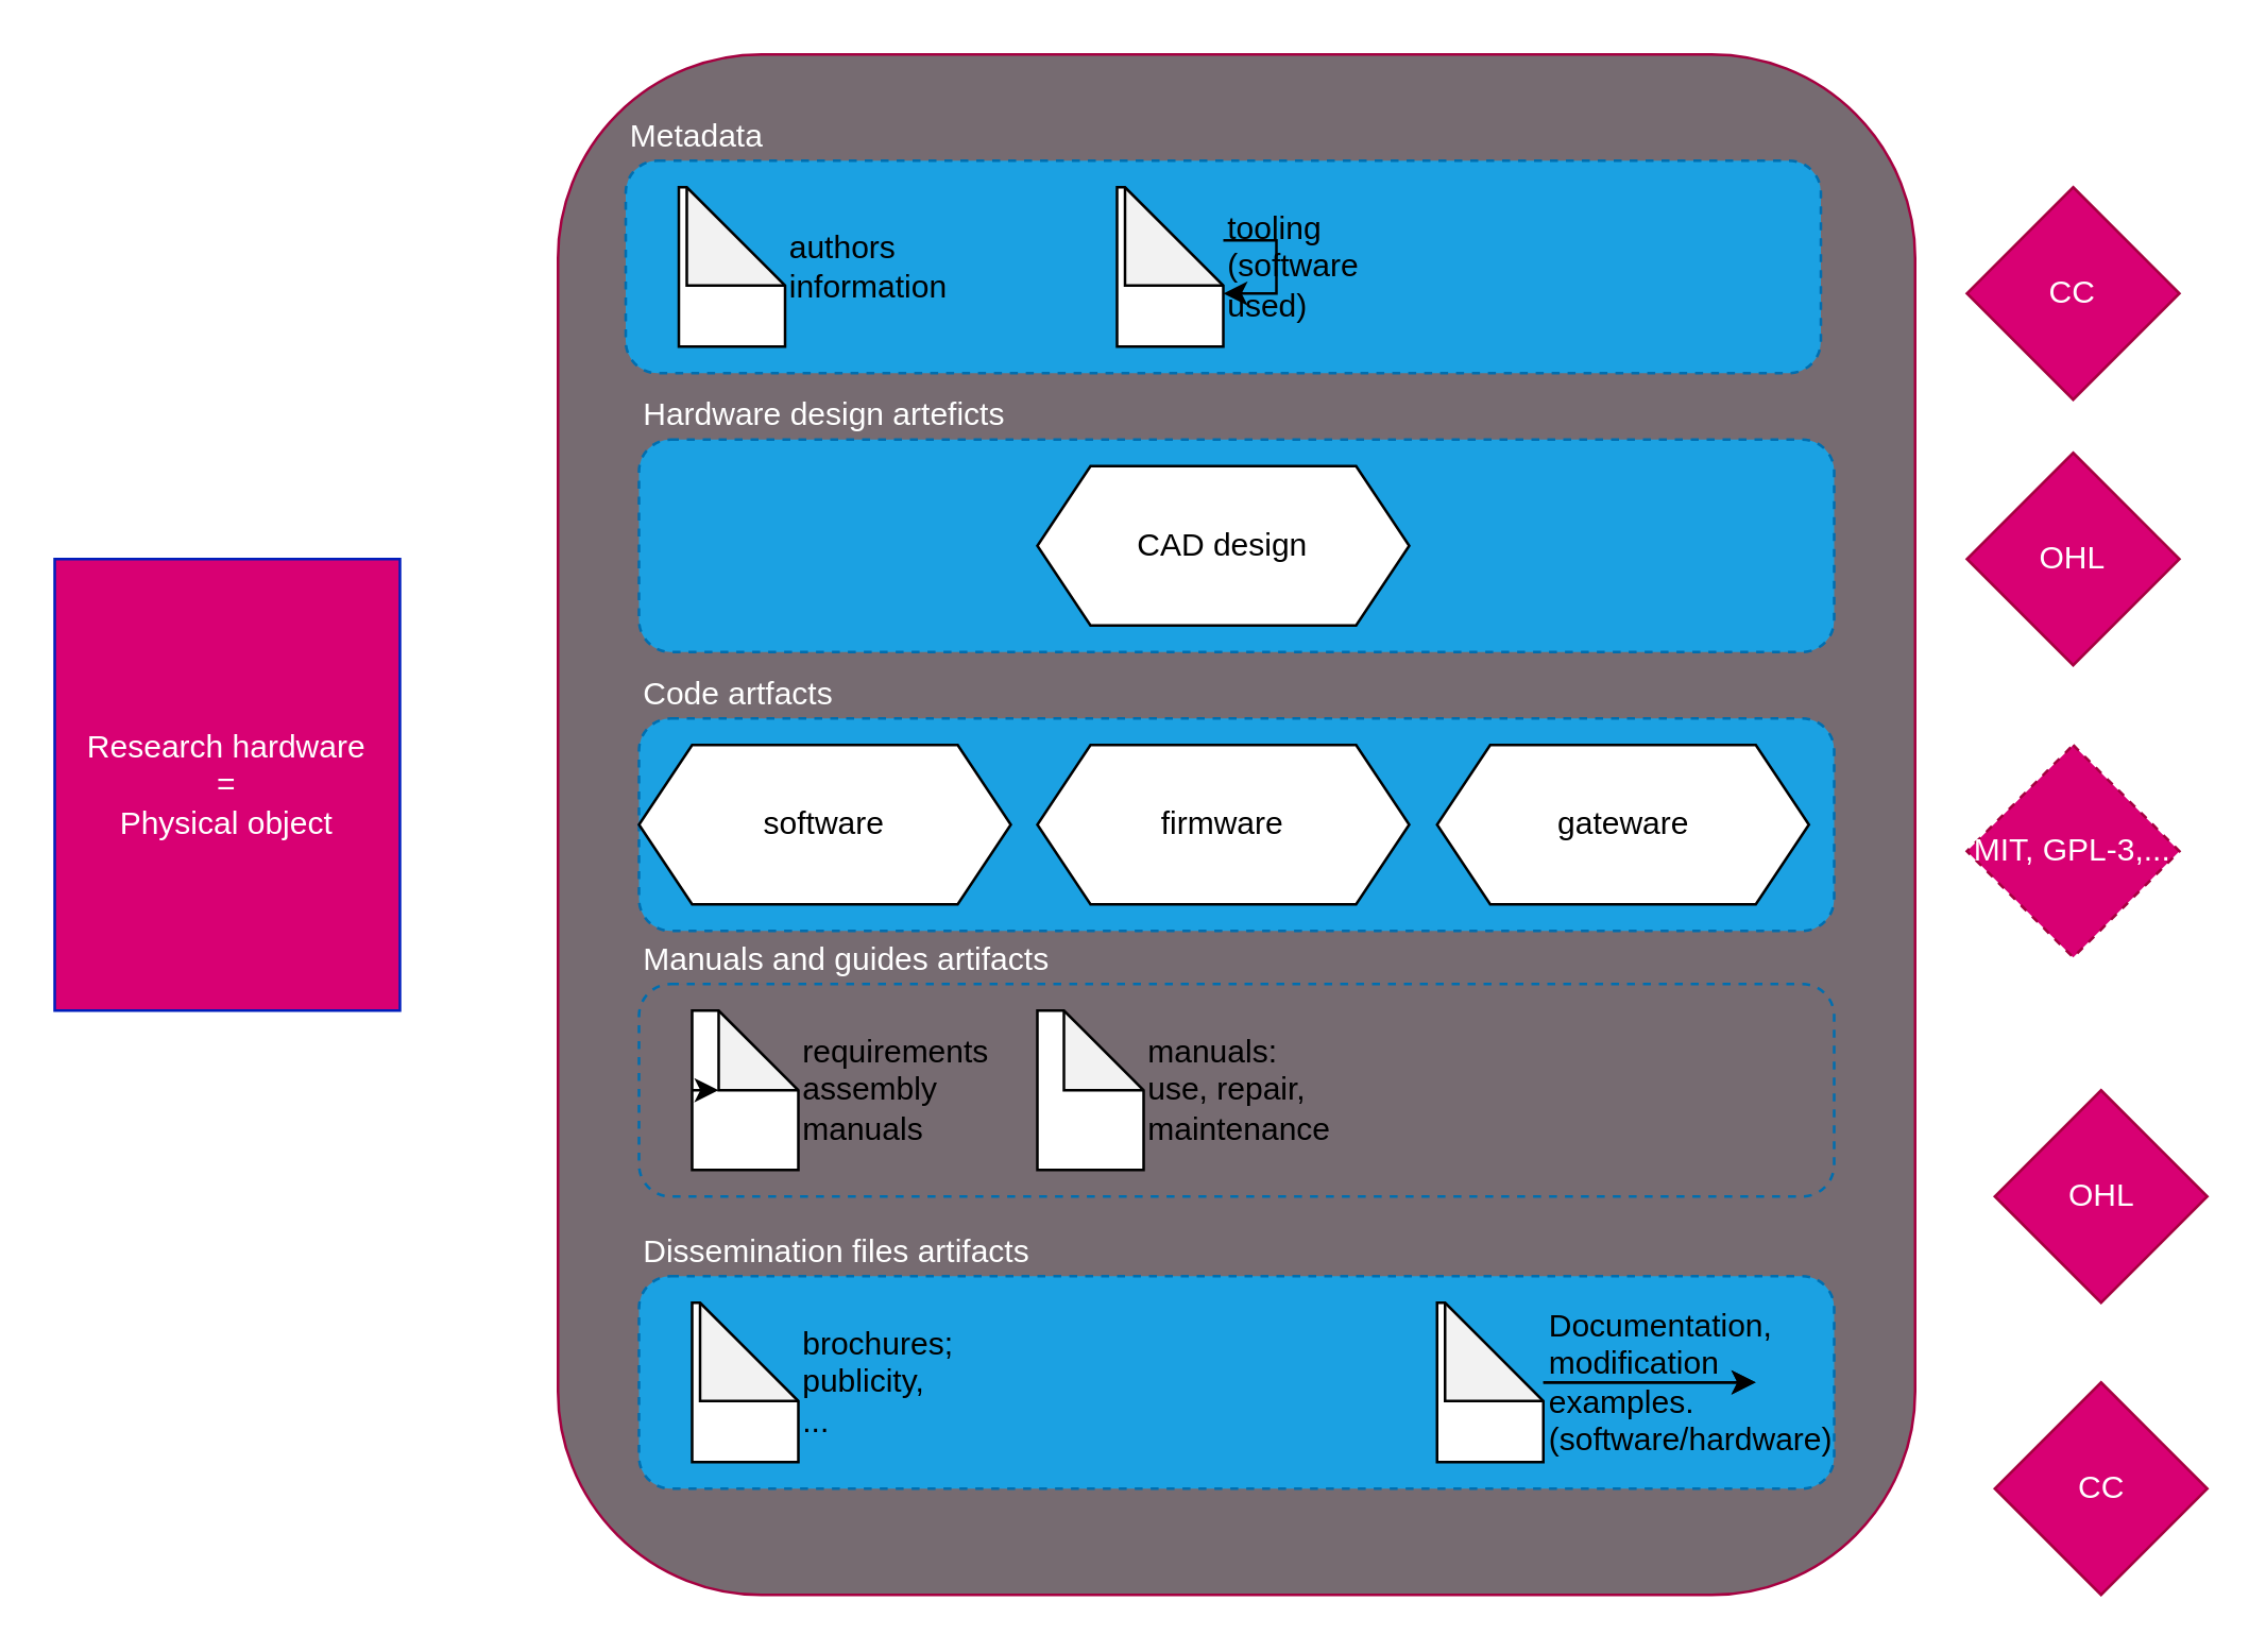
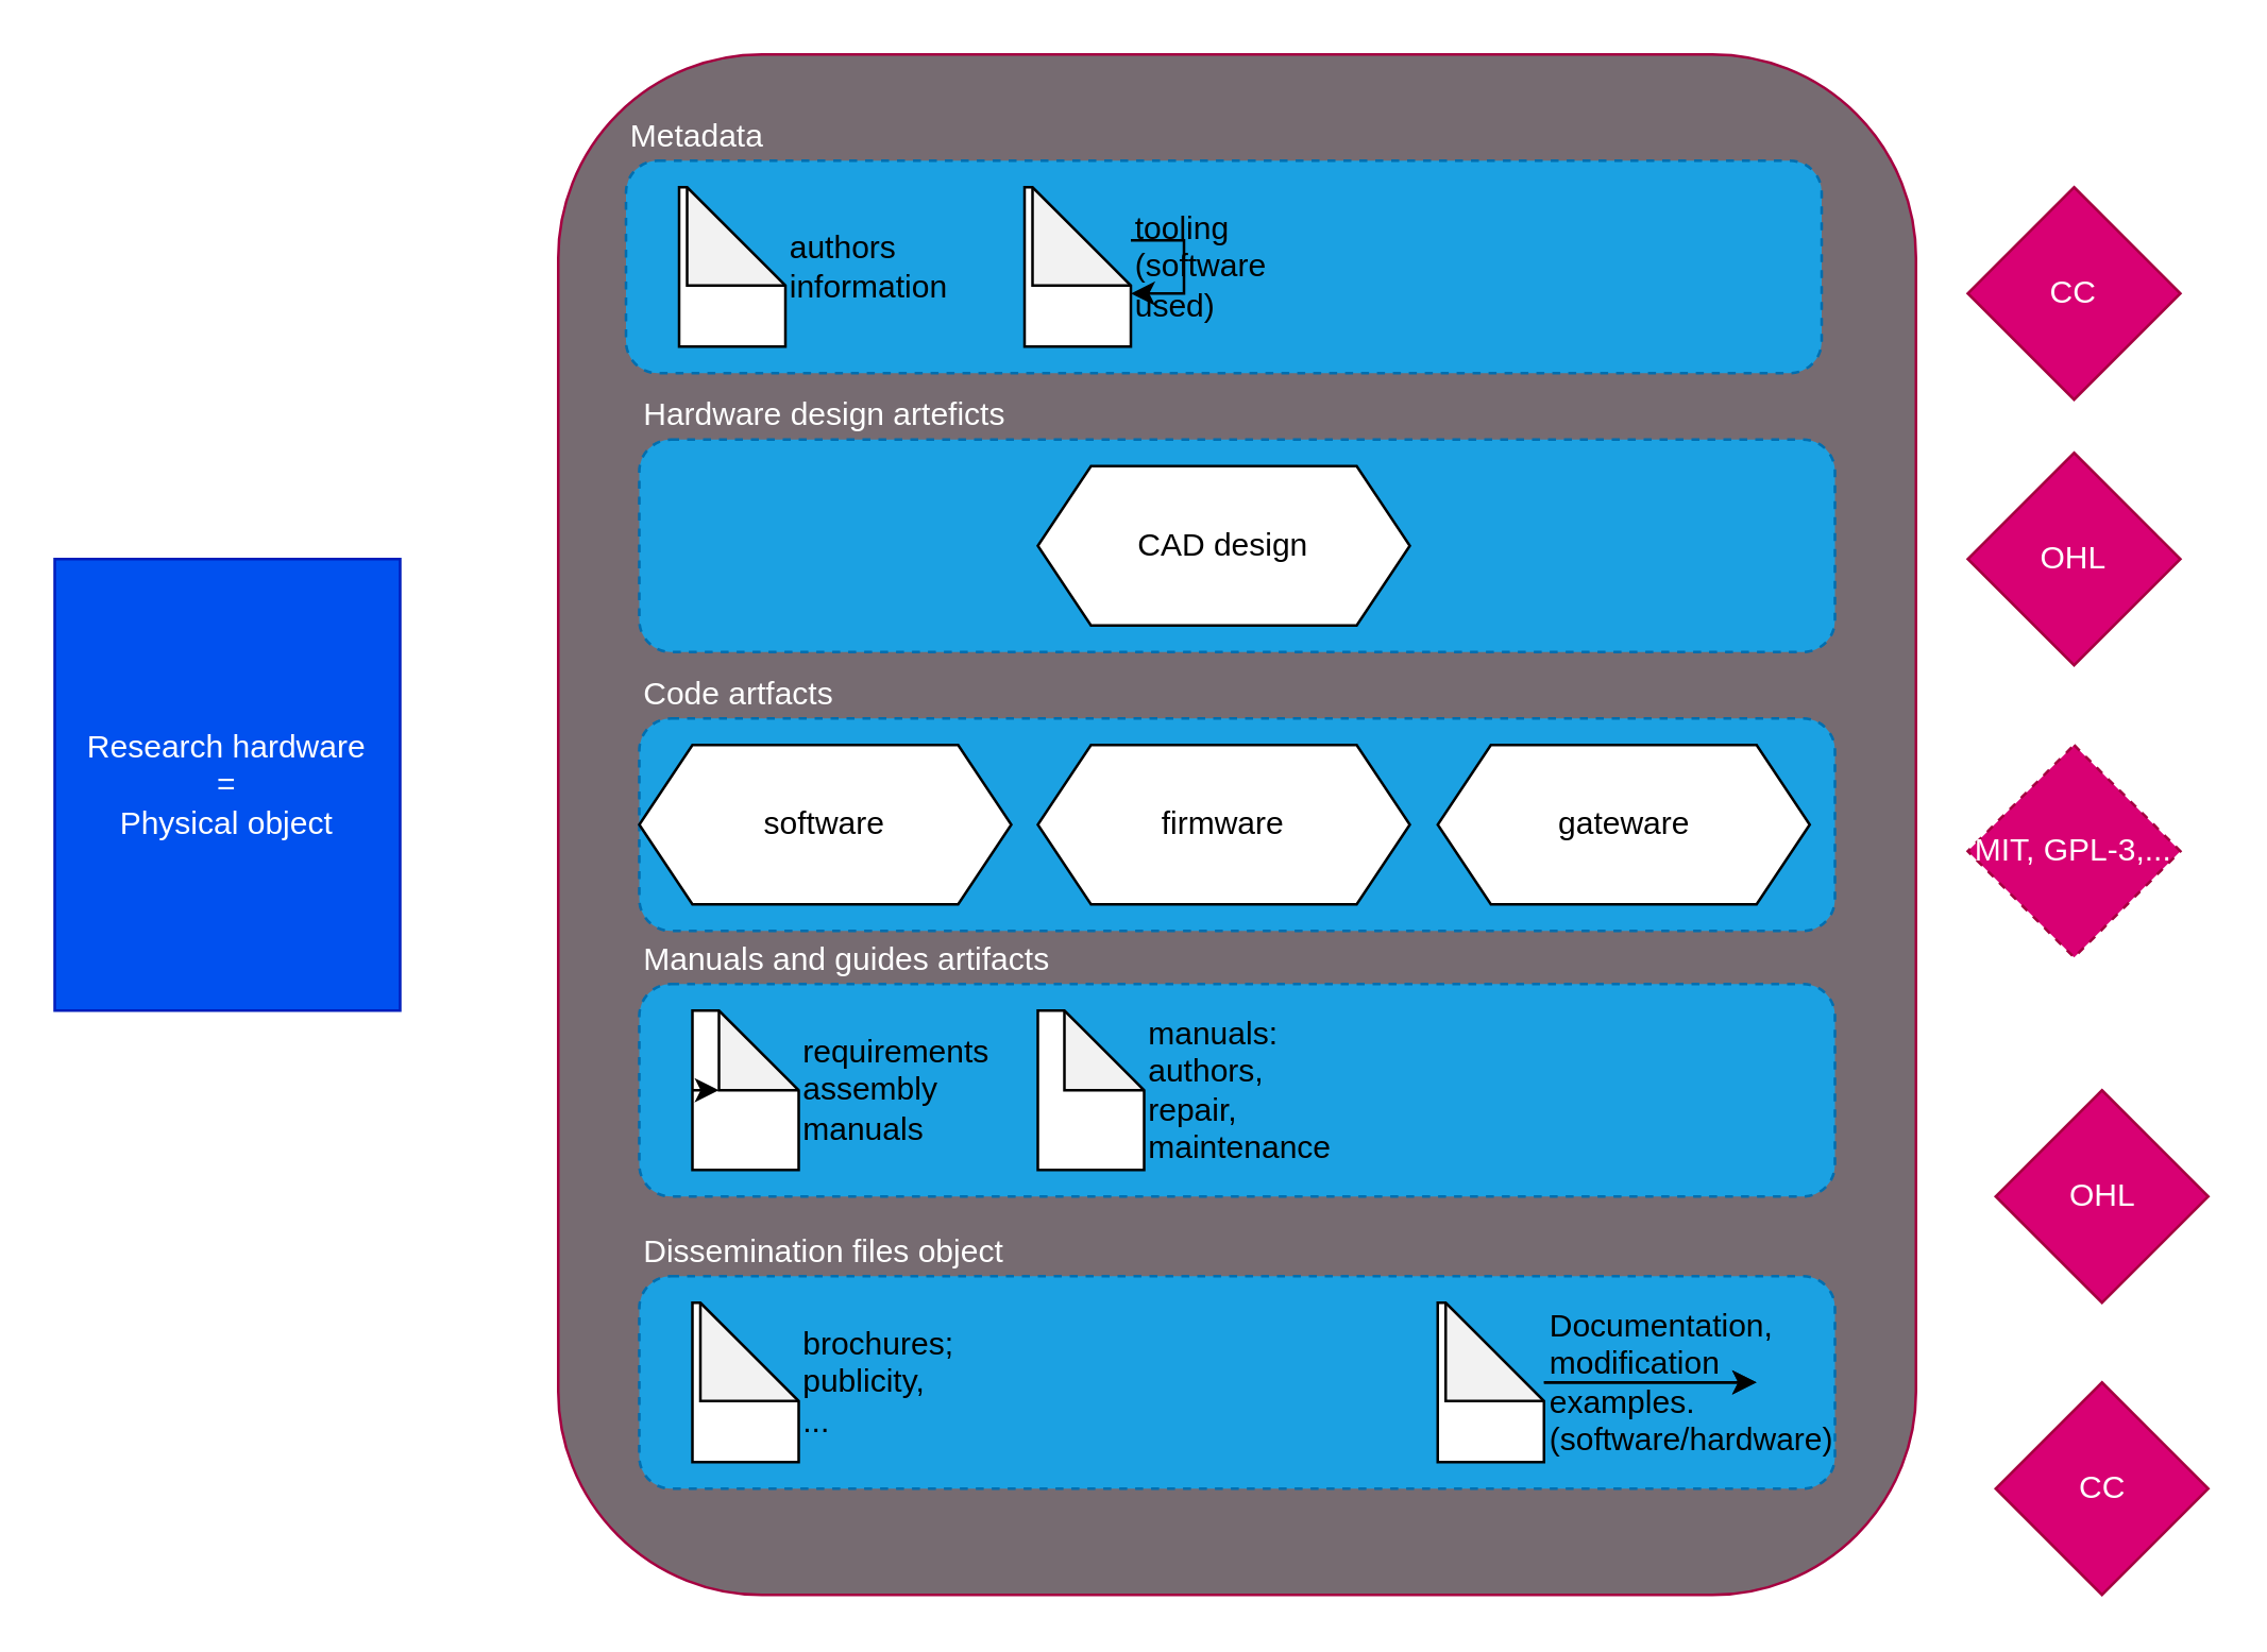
- <mxCell id="2" value="Research hardware documentation package" style="rounded=1;whiteSpace=wrap;html=1;align=left;labelPosition=center;verticalLabelPosition=top;verticalAlign=bottom;fillColor=#766b71;fontColor=#ffffff;strokeColor=#A50040;" parent="1" vertex="1"><mxGeometry x="209.5" y="20" width="511" height="580" as="geometry" /></mxCell>
+ <mxCell id="2" value="Research hardware arteficts package" style="rounded=1;whiteSpace=wrap;html=1;align=left;labelPosition=center;verticalLabelPosition=top;verticalAlign=bottom;fillColor=#766b71;fontColor=#ffffff;strokeColor=#A50040;" parent="1" vertex="1"><mxGeometry x="209.5" y="20" width="511" height="580" as="geometry" /></mxCell>
- <mxCell id="24" value="tooling (software used)" style="shape=note;whiteSpace=wrap;html=1;backgroundOutline=1;darkOpacity=0.05;labelPosition=right;verticalLabelPosition=middle;align=left;verticalAlign=middle;size=37;" vertex="1" parent="1"><mxGeometry x="420" y="70" width="40" height="60" as="geometry" /></mxCell>
+ <mxCell id="24" value="tooling (software used)" style="shape=note;whiteSpace=wrap;html=1;backgroundOutline=1;darkOpacity=0.05;labelPosition=right;verticalLabelPosition=middle;align=left;verticalAlign=middle;size=37;" vertex="1" parent="1"><mxGeometry x="385" y="70" width="40" height="60" as="geometry" /></mxCell>
- <mxCell id="4" value="Research hardware&lt;br&gt;=&lt;br&gt;Physical object" style="rounded=0;whiteSpace=wrap;html=1;fillColor=#d80073;fontColor=#ffffff;strokeColor=#001DBC;" parent="1" vertex="1"><mxGeometry x="20" y="210" width="130" height="170" as="geometry" /></mxCell>
+ <mxCell id="4" value="Research hardware&lt;br&gt;=&lt;br&gt;Physical object" style="rounded=0;whiteSpace=wrap;html=1;fillColor=#0050ef;fontColor=#ffffff;strokeColor=#001DBC;" parent="1" vertex="1"><mxGeometry x="20" y="210" width="130" height="170" as="geometry" /></mxCell>
- <mxCell id="12" value="manuals: use, repair, maintenance&lt;br&gt;" style="shape=note;whiteSpace=wrap;html=1;backgroundOutline=1;darkOpacity=0.05;labelPosition=right;verticalLabelPosition=middle;align=left;verticalAlign=middle;" parent="1" vertex="1"><mxGeometry x="390" y="380" width="40" height="60" as="geometry" /></mxCell>
+ <mxCell id="12" value="manuals: authors, repair, maintenance&lt;br&gt;" style="shape=note;whiteSpace=wrap;html=1;backgroundOutline=1;darkOpacity=0.05;labelPosition=right;verticalLabelPosition=middle;align=left;verticalAlign=middle;" parent="1" vertex="1"><mxGeometry x="390" y="380" width="40" height="60" as="geometry" /></mxCell>
- <mxCell id="9" value="Manuals and guides artifacts" style="rounded=1;whiteSpace=wrap;html=1;dashed=1;labelPosition=center;verticalLabelPosition=top;align=left;verticalAlign=bottom;fillColor=#766b71;fontColor=#ffffff;strokeColor=#006EAF;" parent="1" vertex="1"><mxGeometry x="240" y="370" width="450" height="80" as="geometry" /></mxCell>
+ <mxCell id="9" value="Manuals and guides artifacts" style="rounded=1;whiteSpace=wrap;html=1;dashed=1;labelPosition=center;verticalLabelPosition=top;align=left;verticalAlign=bottom;fillColor=#1ba1e2;fontColor=#ffffff;strokeColor=#006EAF;" parent="1" vertex="1"><mxGeometry x="240" y="370" width="450" height="80" as="geometry" /></mxCell>
- <mxCell id="17" value="Dissemination files artifacts" style="rounded=1;whiteSpace=wrap;html=1;dashed=1;labelPosition=center;verticalLabelPosition=top;align=left;verticalAlign=bottom;fillColor=#1ba1e2;fontColor=#ffffff;strokeColor=#006EAF;" parent="1" vertex="1"><mxGeometry x="240" y="480" width="450" height="80" as="geometry" /></mxCell>
+ <mxCell id="17" value="Dissemination files object" style="rounded=1;whiteSpace=wrap;html=1;dashed=1;labelPosition=center;verticalLabelPosition=top;align=left;verticalAlign=bottom;fillColor=#1ba1e2;fontColor=#ffffff;strokeColor=#006EAF;" parent="1" vertex="1"><mxGeometry x="240" y="480" width="450" height="80" as="geometry" /></mxCell>
